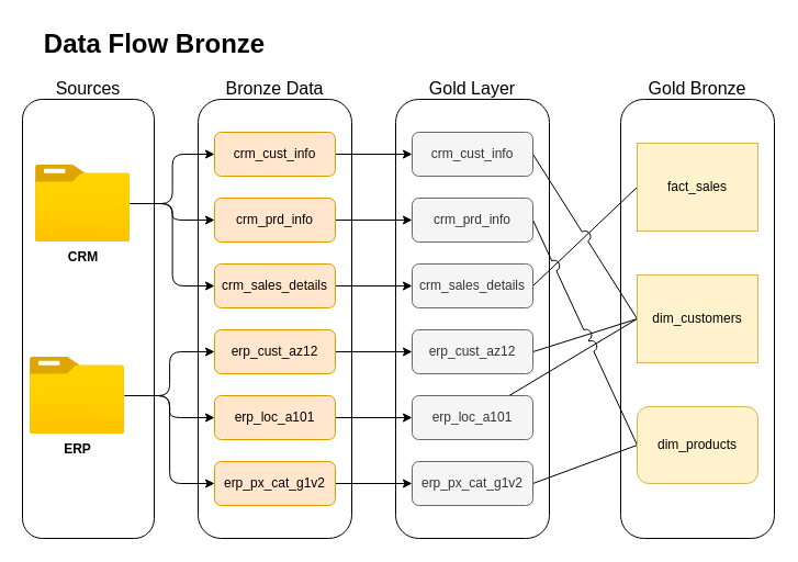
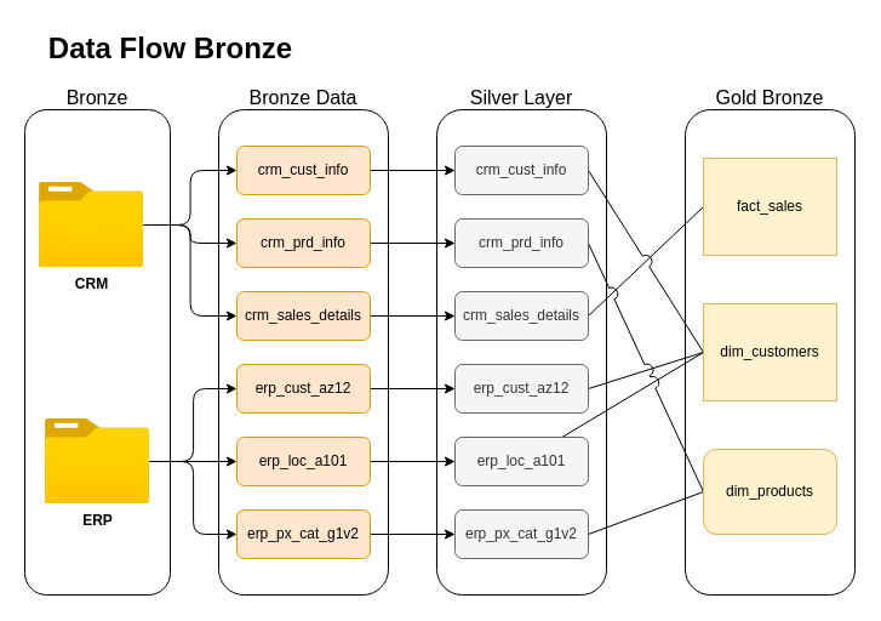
- <mxCell id="3" value="&lt;font style=&quot;font-size: 16px;&quot;&gt;Sources&lt;/font&gt;" style="rounded=0;whiteSpace=wrap;html=1;fillColor=none;strokeColor=none;" parent="1" vertex="1"><mxGeometry x="20" y="60" width="120" height="40" as="geometry" /></mxCell>
+ <mxCell id="3" value="&lt;font style=&quot;font-size: 16px;&quot;&gt;Bronze&lt;/font&gt;" style="rounded=0;whiteSpace=wrap;html=1;fillColor=none;strokeColor=none;" parent="1" vertex="1"><mxGeometry x="20" y="60" width="120" height="40" as="geometry" /></mxCell>
- <mxCell id="27" value="&lt;font style=&quot;font-size: 16px;&quot;&gt;Gold Layer&lt;/font&gt;" style="rounded=0;whiteSpace=wrap;html=1;fillColor=none;strokeColor=none;" parent="1" vertex="1"><mxGeometry x="370" y="60" width="120" height="40" as="geometry" /></mxCell>
+ <mxCell id="27" value="&lt;font style=&quot;font-size: 16px;&quot;&gt;Silver Layer&lt;/font&gt;" style="rounded=0;whiteSpace=wrap;html=1;fillColor=none;strokeColor=none;" parent="1" vertex="1"><mxGeometry x="370" y="60" width="120" height="40" as="geometry" /></mxCell>
- <mxCell id="7" value="&lt;b&gt;ERP&lt;/b&gt;" style="image;aspect=fixed;html=1;points=[];align=center;fontSize=12;image=img/lib/azure2/general/Folder_Blank.svg;" parent="1" vertex="1"><mxGeometry x="26.87" y="325" width="86.25" height="70" as="geometry" /></mxCell>
+ <mxCell id="7" value="&lt;b&gt;ERP&lt;/b&gt;" style="image;aspect=fixed;html=1;points=[];align=center;fontSize=12;image=img/lib/azure2/general/Folder_Blank.svg;" parent="1" vertex="1"><mxGeometry x="36.87" y="345" width="86.25" height="70" as="geometry" /></mxCell>
